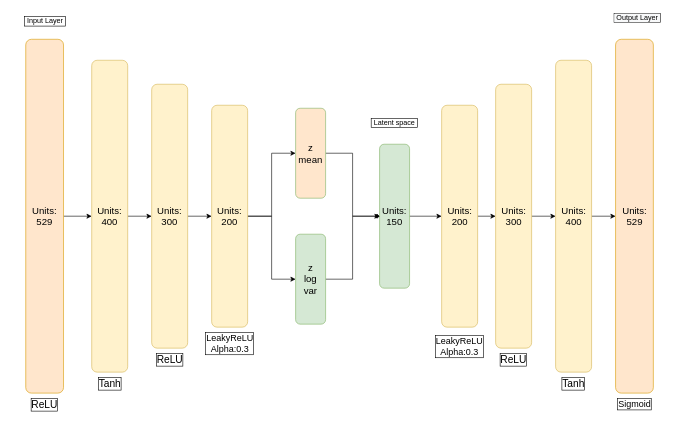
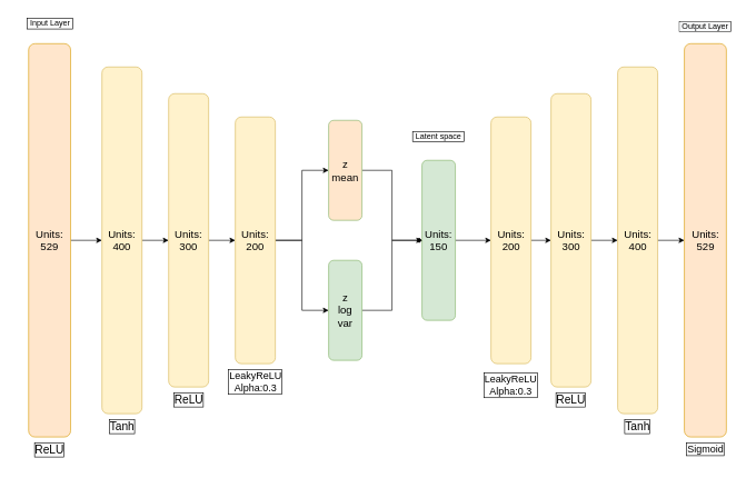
- <mxCell id="19" value="&lt;span style=&quot;color: rgb(0, 0, 0); font-family: Helvetica; font-size: 12px; font-style: normal; font-variant-ligatures: normal; font-variant-caps: normal; font-weight: 400; letter-spacing: normal; orphans: 2; text-indent: 0px; text-transform: none; widows: 2; word-spacing: 0px; -webkit-text-stroke-width: 0px; background-color: rgb(248, 249, 250); text-decoration-thickness: initial; text-decoration-style: initial; text-decoration-color: initial; float: none; display: inline !important;&quot;&gt;&amp;nbsp;Output Layer&amp;nbsp;&lt;/span&gt;" style="text;whiteSpace=wrap;html=1;labelBorderColor=default;align=center;" parent="1" vertex="1"><mxGeometry x="1017" y="15" width="90" height="40" as="geometry" /></mxCell>
+ <mxCell id="19" value="&lt;span style=&quot;color: rgb(0, 0, 0); font-family: Helvetica; font-size: 12px; font-style: normal; font-variant-ligatures: normal; font-variant-caps: normal; font-weight: 400; letter-spacing: normal; orphans: 2; text-indent: 0px; text-transform: none; widows: 2; word-spacing: 0px; -webkit-text-stroke-width: 0px; background-color: rgb(248, 249, 250); text-decoration-thickness: initial; text-decoration-style: initial; text-decoration-color: initial; float: none; display: inline !important;&quot;&gt;&amp;nbsp;Output Layer&amp;nbsp;&lt;/span&gt;" style="text;whiteSpace=wrap;html=1;labelBorderColor=default;align=center;" parent="1" vertex="1"><mxGeometry x="1012" y="25" width="90" height="40" as="geometry" /></mxCell>
